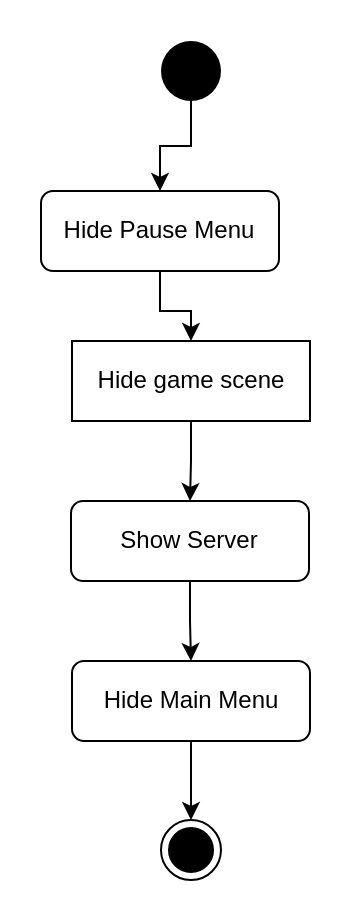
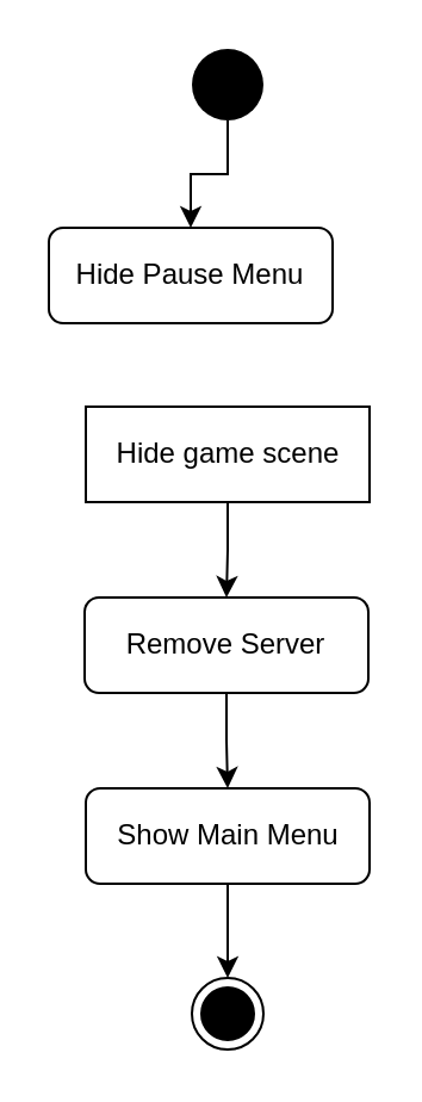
- <mxCell id="4" style="edgeStyle=orthogonalEdgeStyle;rounded=0;orthogonalLoop=1;jettySize=auto;html=1;" edge="1" parent="1" source="5" target="9"><mxGeometry relative="1" as="geometry" /></mxCell>
- <mxCell id="7" value="Show Server" style="rounded=1;whiteSpace=wrap;html=1;" vertex="1" parent="1"><mxGeometry x="35" y="250" width="119" height="40" as="geometry" /></mxCell>
+ <mxCell id="7" value="Remove Server" style="rounded=1;whiteSpace=wrap;html=1;" vertex="1" parent="1"><mxGeometry x="35" y="250" width="119" height="40" as="geometry" /></mxCell>
- <mxCell id="12" value="Hide Main Menu" style="rounded=1;whiteSpace=wrap;html=1;" vertex="1" parent="1"><mxGeometry x="35.5" y="330" width="119" height="40" as="geometry" /></mxCell>
+ <mxCell id="12" value="Show Main Menu" style="rounded=1;whiteSpace=wrap;html=1;" vertex="1" parent="1"><mxGeometry x="35.5" y="330" width="119" height="40" as="geometry" /></mxCell>
